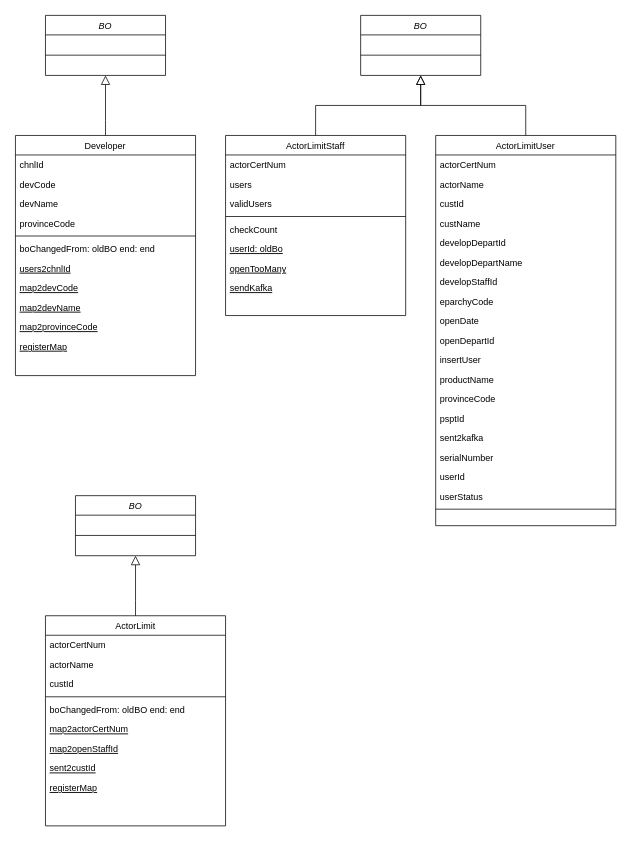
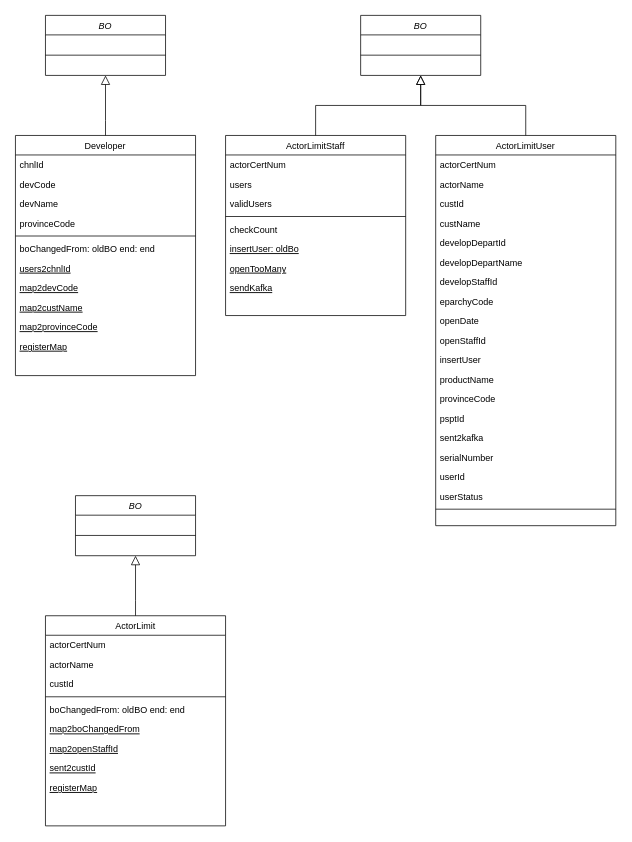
- <mxCell id="25" value="userId: oldBo" style="text;align=left;verticalAlign=top;spacingLeft=4;spacingRight=4;overflow=hidden;rotatable=0;points=[[0,0.5],[1,0.5]];portConstraint=eastwest;fontStyle=4" vertex="1" parent="19"><mxGeometry y="138" width="240" height="26" as="geometry" /></mxCell>
+ <mxCell id="25" value="insertUser: oldBo" style="text;align=left;verticalAlign=top;spacingLeft=4;spacingRight=4;overflow=hidden;rotatable=0;points=[[0,0.5],[1,0.5]];portConstraint=eastwest;fontStyle=4" vertex="1" parent="19"><mxGeometry y="138" width="240" height="26" as="geometry" /></mxCell>
- <mxCell id="13" value="map2devName" style="text;align=left;verticalAlign=top;spacingLeft=4;spacingRight=4;overflow=hidden;rotatable=0;points=[[0,0.5],[1,0.5]];portConstraint=eastwest;fontStyle=4" vertex="1" parent="4"><mxGeometry y="216" width="240" height="26" as="geometry" /></mxCell>
+ <mxCell id="13" value="map2custName" style="text;align=left;verticalAlign=top;spacingLeft=4;spacingRight=4;overflow=hidden;rotatable=0;points=[[0,0.5],[1,0.5]];portConstraint=eastwest;fontStyle=4" vertex="1" parent="4"><mxGeometry y="216" width="240" height="26" as="geometry" /></mxCell>
- <mxCell id="39" value="openDepartId" style="text;align=left;verticalAlign=top;spacingLeft=4;spacingRight=4;overflow=hidden;rotatable=0;points=[[0,0.5],[1,0.5]];portConstraint=eastwest;rounded=0;shadow=0;html=0;" vertex="1" parent="29"><mxGeometry y="260" width="240" height="26" as="geometry" /></mxCell>
+ <mxCell id="39" value="openStaffId" style="text;align=left;verticalAlign=top;spacingLeft=4;spacingRight=4;overflow=hidden;rotatable=0;points=[[0,0.5],[1,0.5]];portConstraint=eastwest;rounded=0;shadow=0;html=0;" vertex="1" parent="29"><mxGeometry y="260" width="240" height="26" as="geometry" /></mxCell>
- <mxCell id="58" value="map2actorCertNum" style="text;align=left;verticalAlign=top;spacingLeft=4;spacingRight=4;overflow=hidden;rotatable=0;points=[[0,0.5],[1,0.5]];portConstraint=eastwest;fontStyle=4" vertex="1" parent="52"><mxGeometry y="138" width="240" height="26" as="geometry" /></mxCell>
+ <mxCell id="58" value="map2boChangedFrom" style="text;align=left;verticalAlign=top;spacingLeft=4;spacingRight=4;overflow=hidden;rotatable=0;points=[[0,0.5],[1,0.5]];portConstraint=eastwest;fontStyle=4" vertex="1" parent="52"><mxGeometry y="138" width="240" height="26" as="geometry" /></mxCell>
